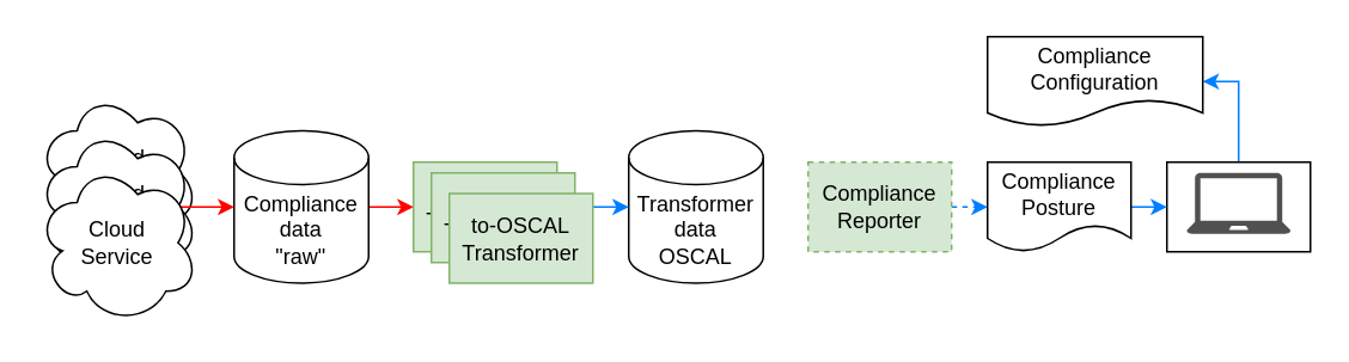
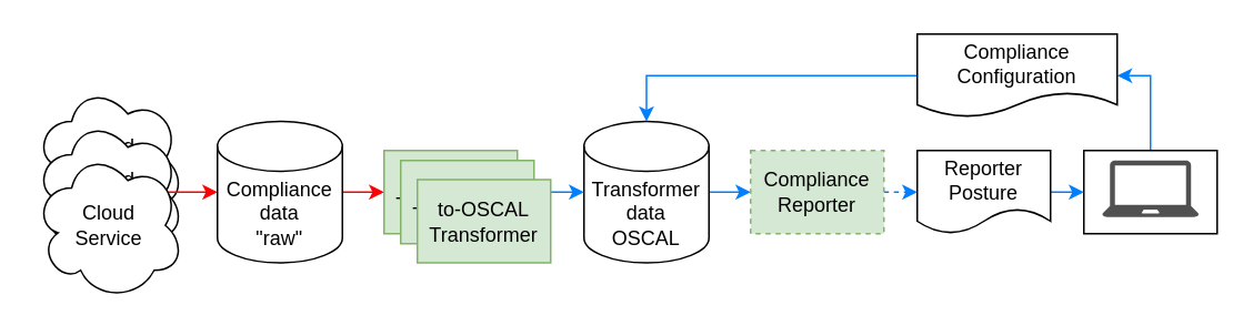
+ <mxCell id="17" style="edgeStyle=orthogonalEdgeStyle;rounded=0;orthogonalLoop=1;jettySize=auto;html=1;exitX=0;exitY=0.5;exitDx=0;exitDy=0;entryX=0.5;entryY=0;entryDx=0;entryDy=0;entryPerimeter=0;strokeColor=#007FFF;" edge="1" parent="1" source="18" target="8"><mxGeometry relative="1" as="geometry" /></mxCell>
- <mxCell id="20" value="Compliance&lt;br&gt;Posture" style="shape=document;whiteSpace=wrap;html=1;boundedLbl=1;" vertex="1" parent="1"><mxGeometry x="550" y="90" width="80" height="50" as="geometry" /></mxCell>
+ <mxCell id="20" value="Reporter&lt;br&gt;Posture" style="shape=document;whiteSpace=wrap;html=1;boundedLbl=1;" vertex="1" parent="1"><mxGeometry x="550" y="90" width="80" height="50" as="geometry" /></mxCell>
+ <mxCell id="7" style="edgeStyle=orthogonalEdgeStyle;rounded=0;orthogonalLoop=1;jettySize=auto;html=1;exitX=1;exitY=0.5;exitDx=0;exitDy=0;exitPerimeter=0;entryX=0;entryY=0.5;entryDx=0;entryDy=0;strokeColor=#007FFF;" edge="1" parent="1" source="8" target="12"><mxGeometry relative="1" as="geometry" /></mxCell>
